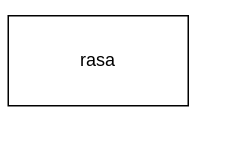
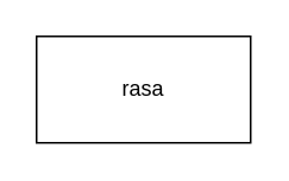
- <mxCell id="2" value="rasa" style="rounded=0;whiteSpace=wrap;html=1;" vertex="1" parent="1"><mxGeometry x="5" y="10" width="120" height="60" as="geometry" /></mxCell>
+ <mxCell id="2" value="rasa" style="rounded=0;whiteSpace=wrap;html=1;" vertex="1" parent="1"><mxGeometry x="20" y="20" width="120" height="60" as="geometry" /></mxCell>
